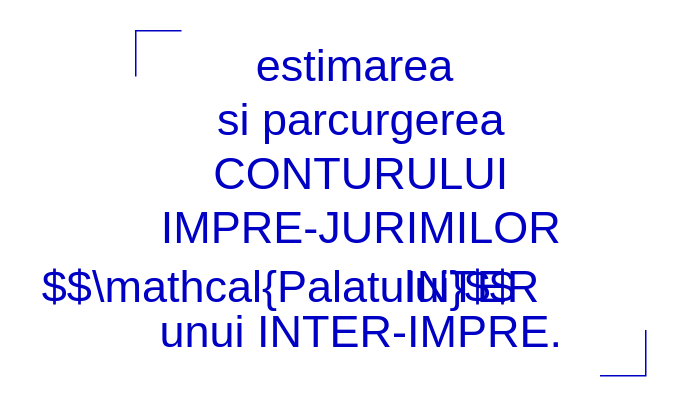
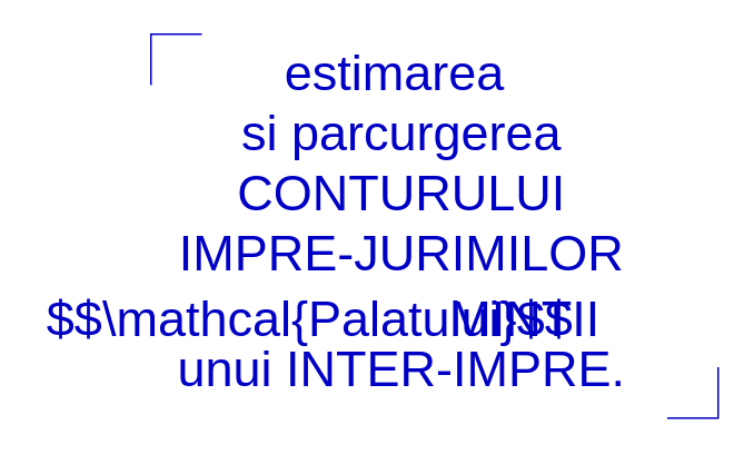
- <mxCell id="4" value="INTER&lt;br&gt;" style="text;html=1;align=center;verticalAlign=middle;resizable=0;points=[];autosize=1;strokeColor=none;fillColor=none;fontSize=30;fontColor=#0000C4;" vertex="1" parent="1"><mxGeometry x="259" y="170" width="110" height="40" as="geometry" /></mxCell>
+ <mxCell id="4" value="MINTII&lt;br&gt;" style="text;html=1;align=center;verticalAlign=middle;resizable=0;points=[];autosize=1;strokeColor=none;fillColor=none;fontSize=30;fontColor=#0000C4;" vertex="1" parent="1"><mxGeometry x="259" y="170" width="110" height="40" as="geometry" /></mxCell>
